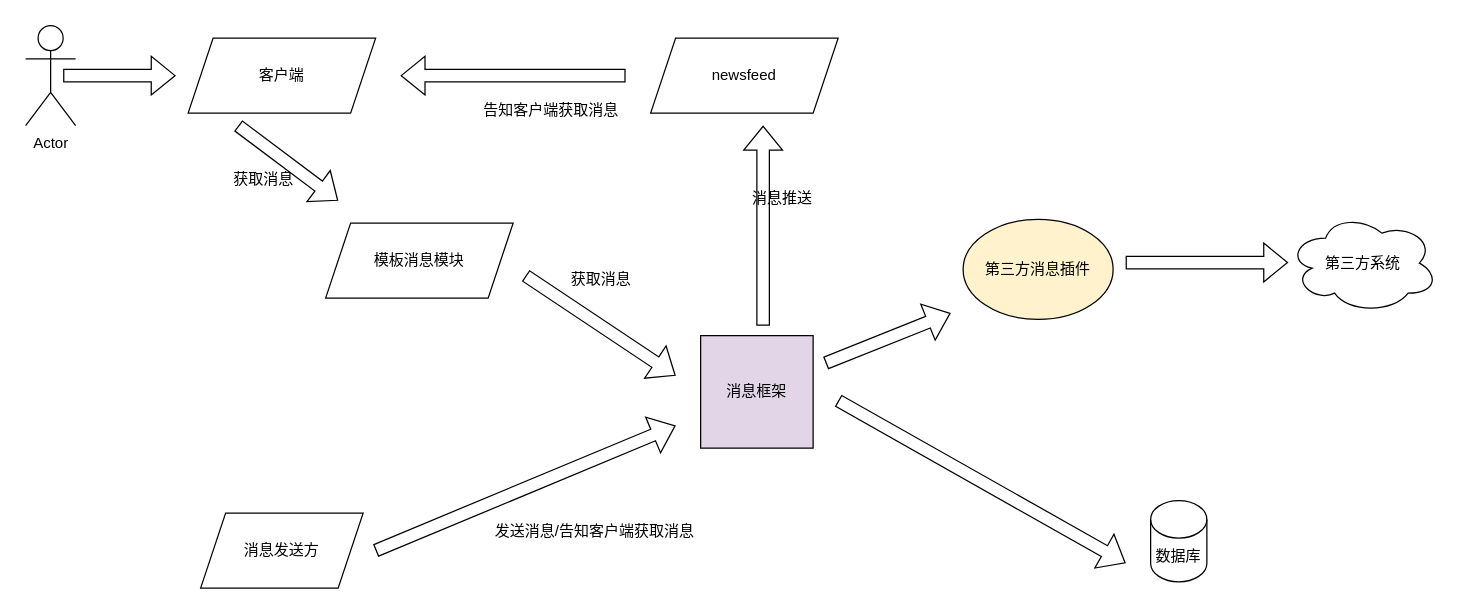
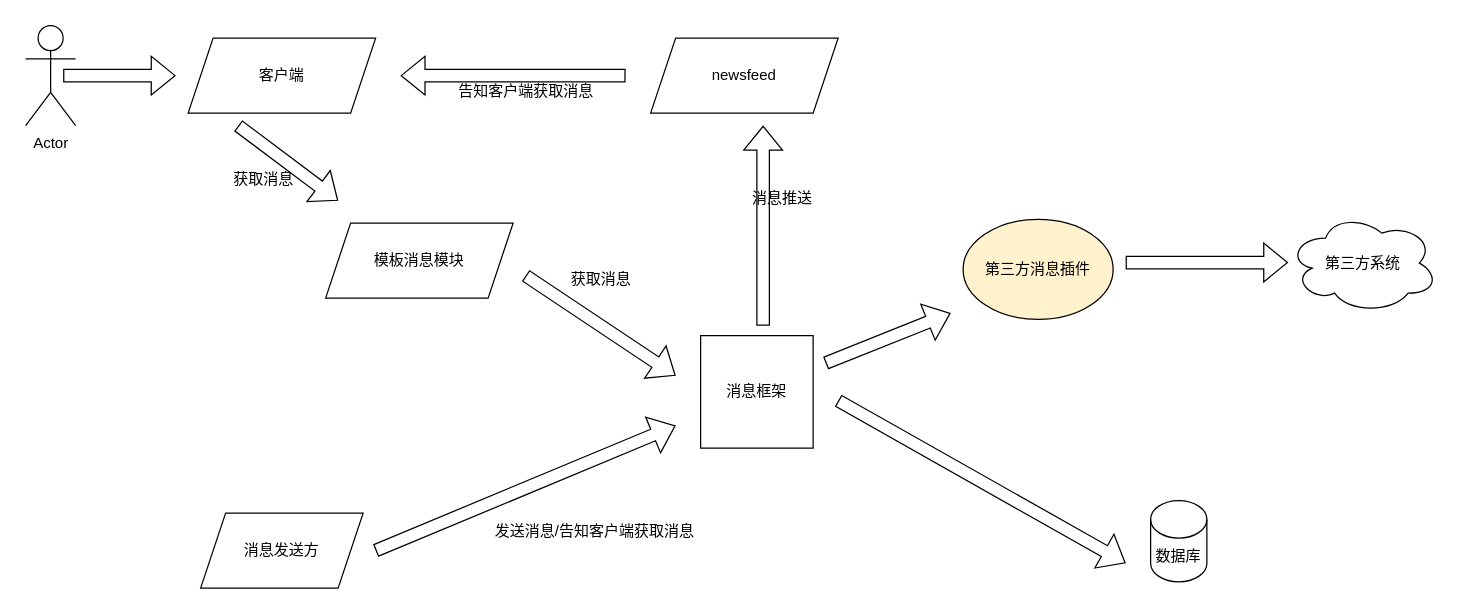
- <mxCell id="21" value="告知客户端获取消息" style="text;html=1;align=center;verticalAlign=middle;resizable=0;points=[];autosize=1;strokeColor=none;fillColor=none;" vertex="1" parent="1"><mxGeometry x="375" y="73" width="130" height="30" as="geometry" /></mxCell>
+ <mxCell id="21" value="告知客户端获取消息" style="text;html=1;align=center;verticalAlign=middle;resizable=0;points=[];autosize=1;strokeColor=none;fillColor=none;" vertex="1" parent="1"><mxGeometry x="355" y="58" width="130" height="30" as="geometry" /></mxCell>
- <mxCell id="3" value="消息框架" style="whiteSpace=wrap;html=1;aspect=fixed;fillColor=#e1d5e7;" parent="1" vertex="1"><mxGeometry x="560" y="268" width="90" height="90" as="geometry" /></mxCell>
+ <mxCell id="3" value="消息框架" style="whiteSpace=wrap;html=1;aspect=fixed;" parent="1" vertex="1"><mxGeometry x="560" y="268" width="90" height="90" as="geometry" /></mxCell>
